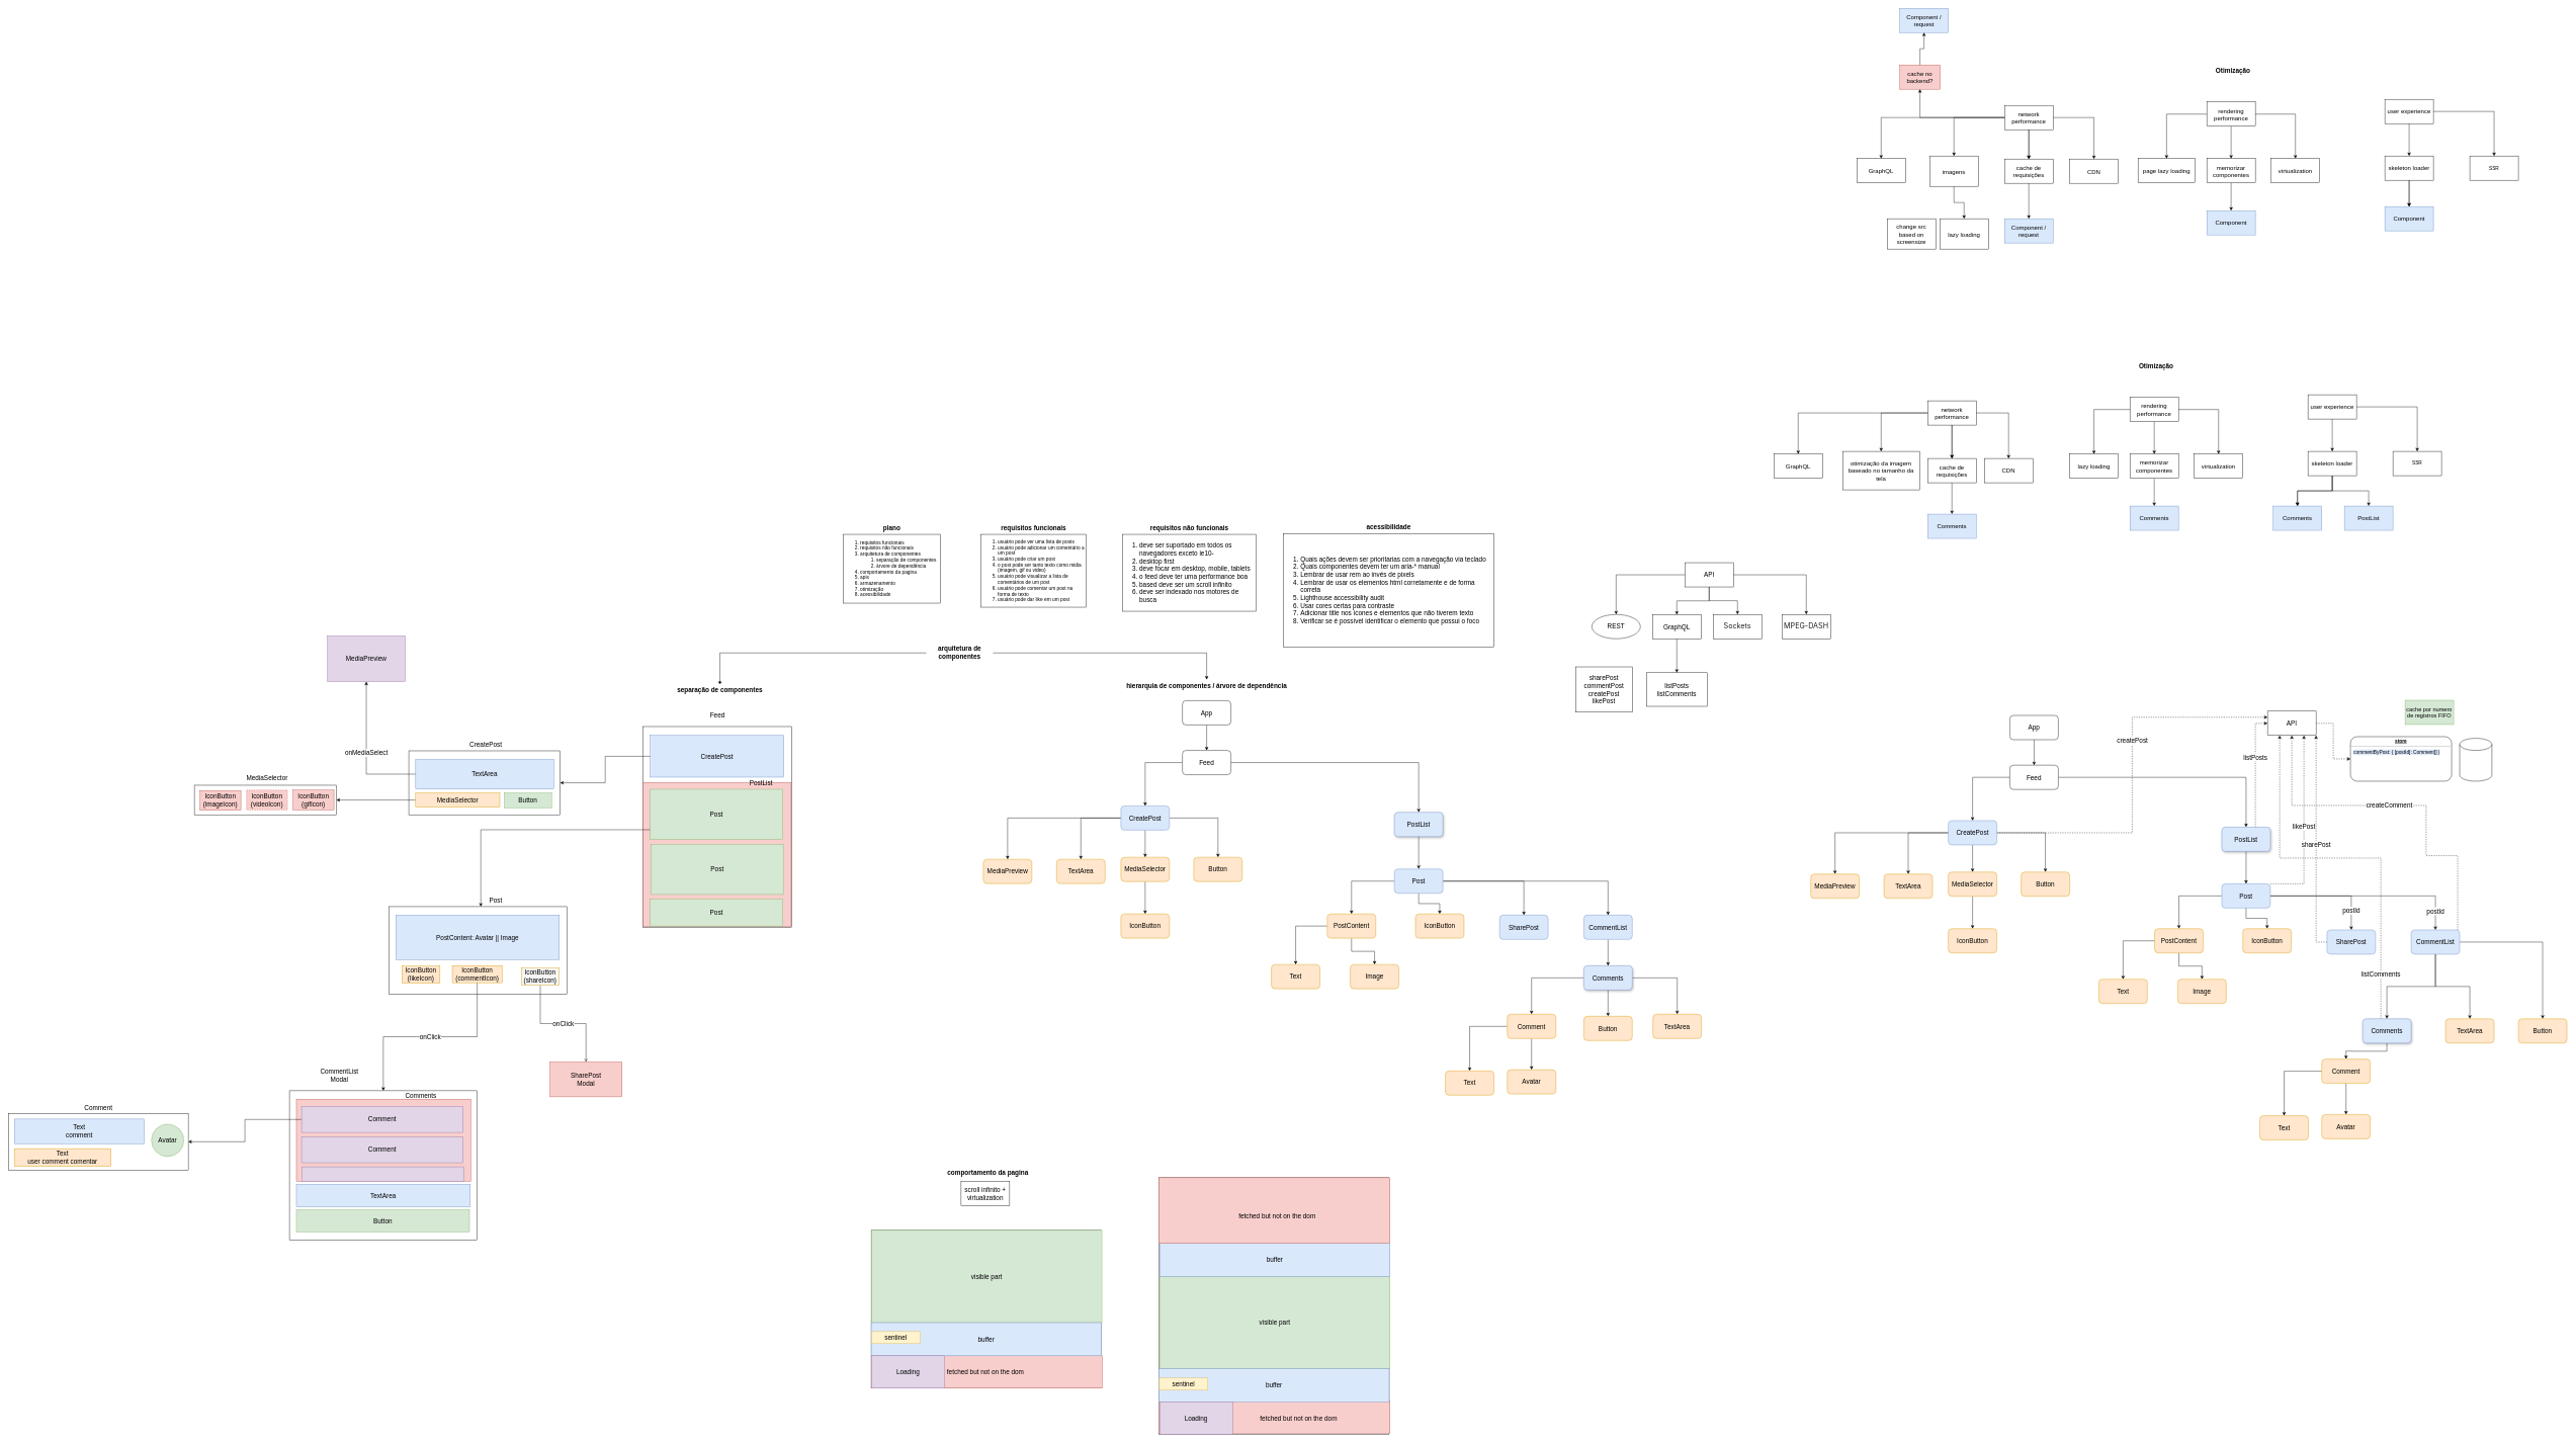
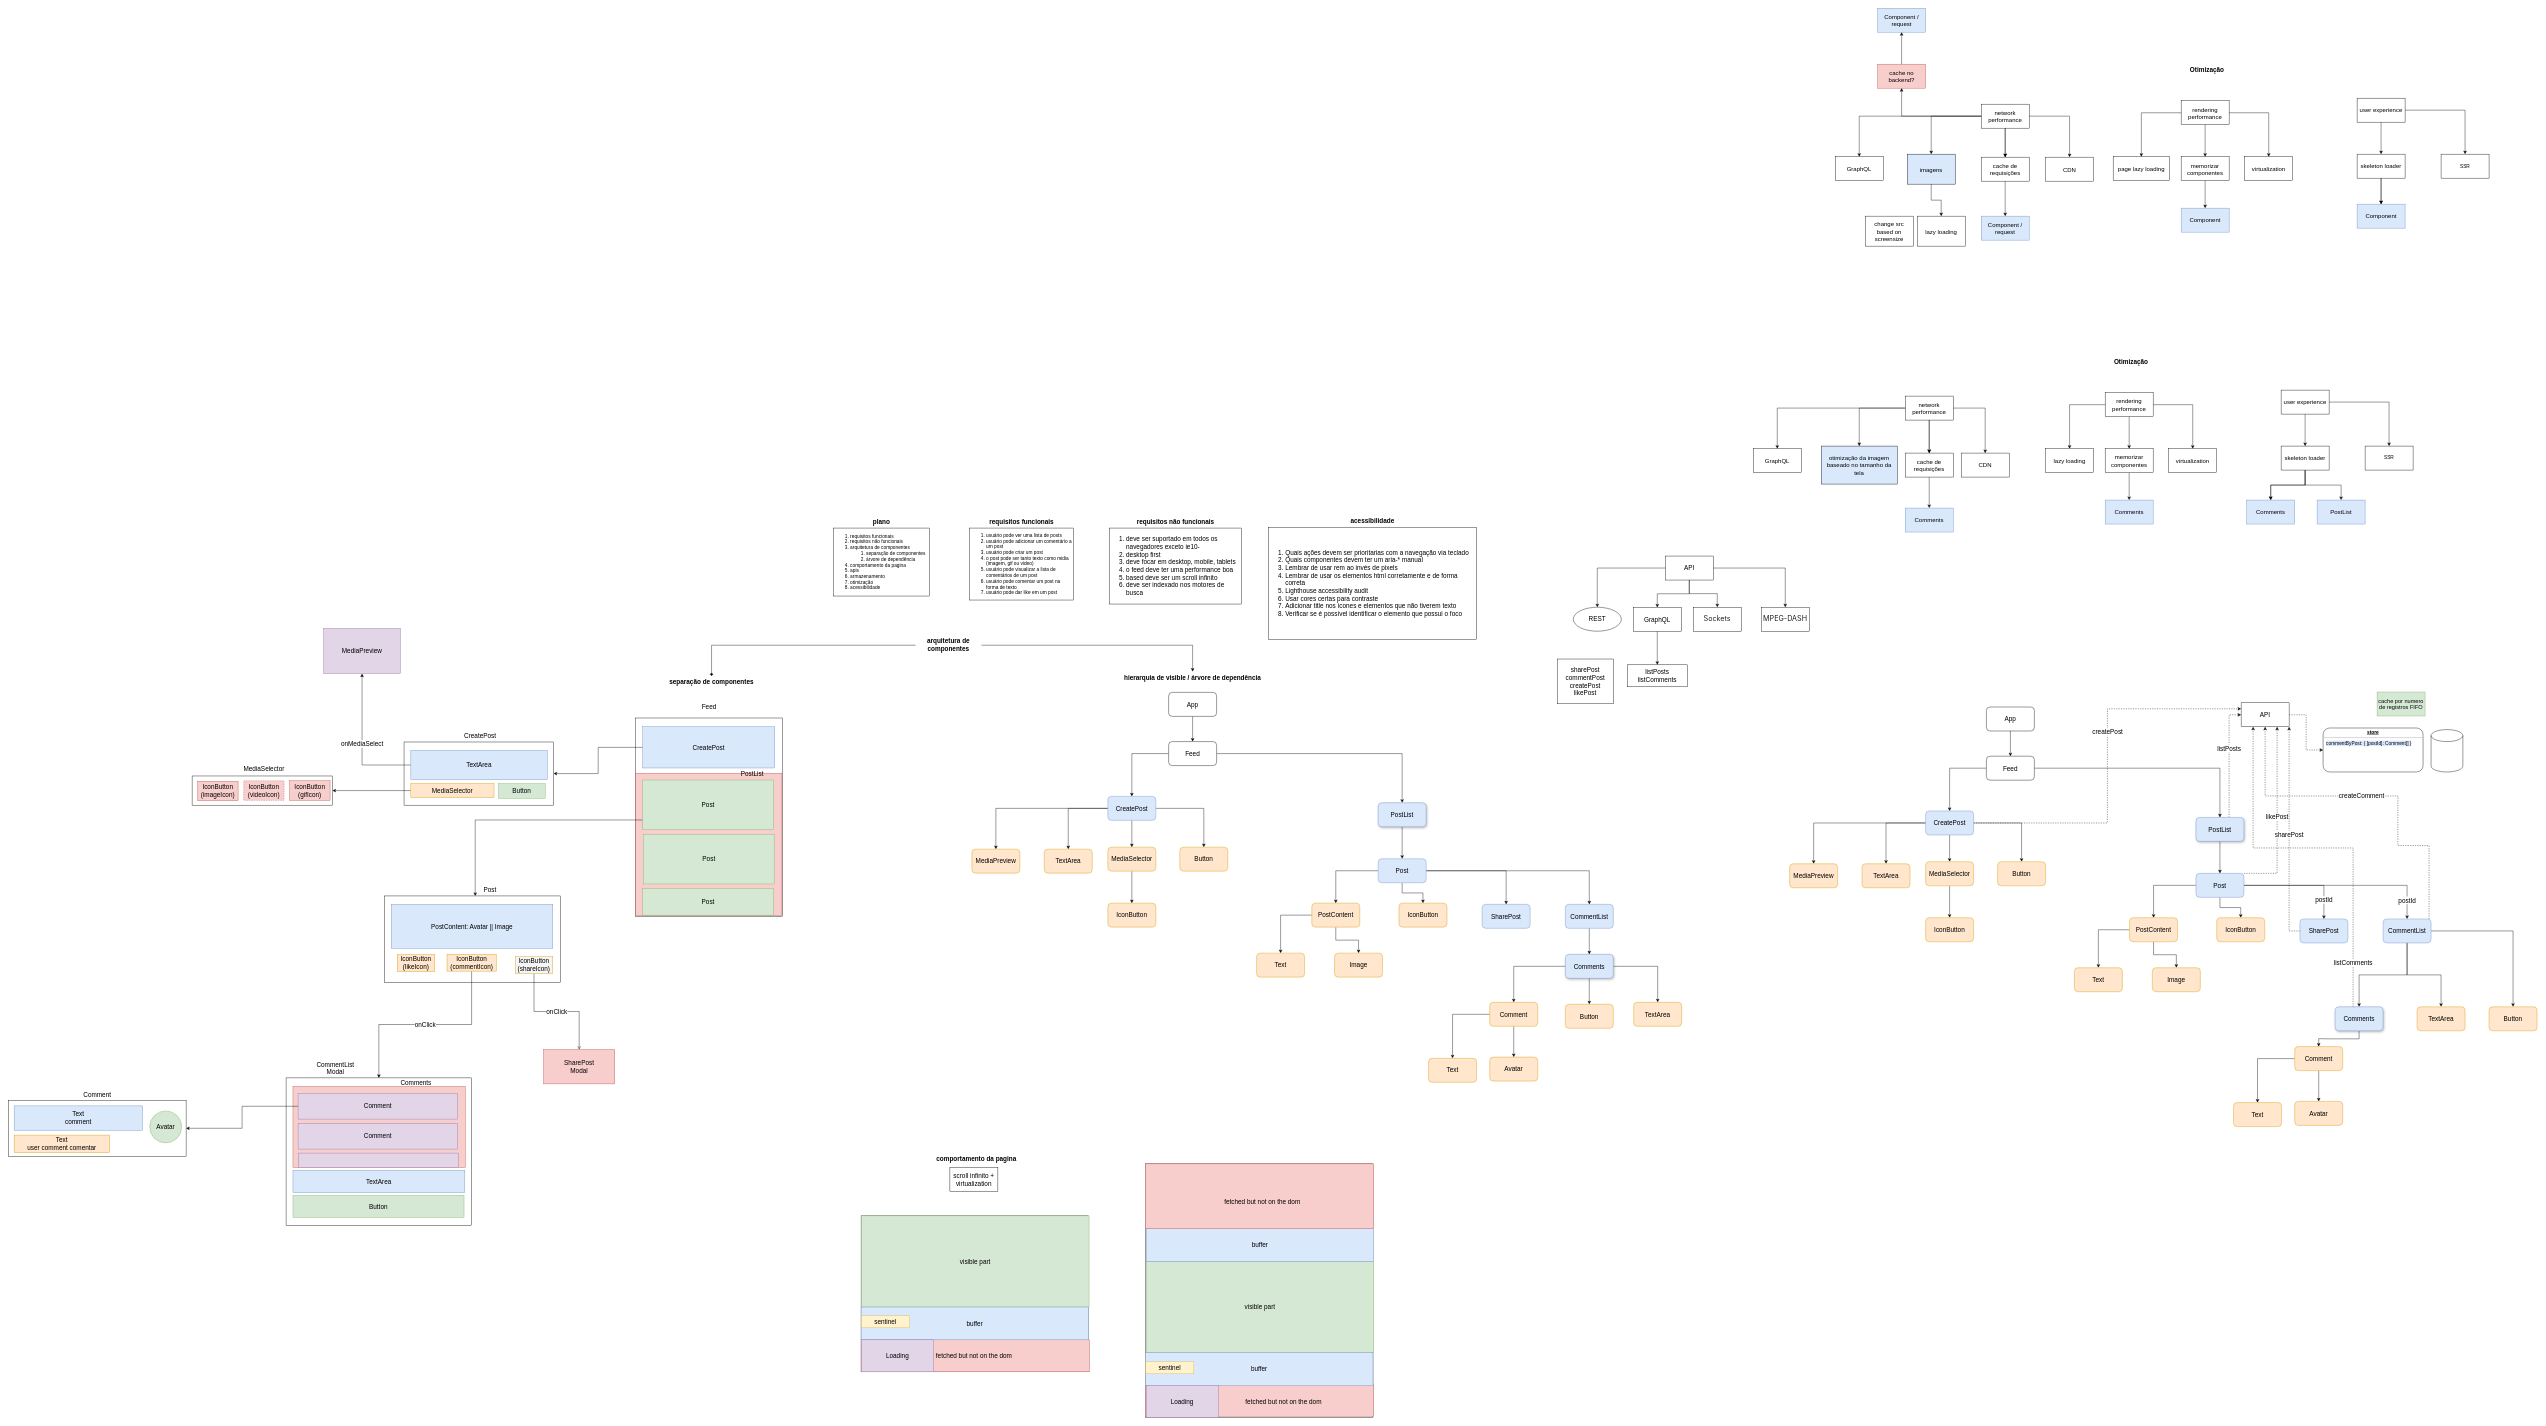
- <mxCell id="264" value="cache no backend?" style="rounded=0;whiteSpace=wrap;html=1;shadow=0;glass=0;labelBackgroundColor=none;sketch=0;fillStyle=auto;fontSize=15;fillColor=#f8cecc;strokeColor=#b85450;" vertex="1" parent="230"><mxGeometry x="106" y="140" width="100" height="60" as="geometry" /></mxCell>
+ <mxCell id="264" value="cache no backend?" style="rounded=0;whiteSpace=wrap;html=1;shadow=0;glass=0;labelBackgroundColor=none;sketch=0;fillStyle=auto;fontSize=15;fillColor=#f8cecc;strokeColor=#b85450;" vertex="1" parent="230"><mxGeometry x="106" y="140" width="120" height="60" as="geometry" /></mxCell>
- <mxCell id="250" value="imagens" style="rounded=0;whiteSpace=wrap;html=1;shadow=0;glass=0;labelBackgroundColor=none;sketch=0;fillStyle=auto;fontSize=15;" vertex="1" parent="230"><mxGeometry x="180" y="365" width="120" height="75" as="geometry" /></mxCell>
+ <mxCell id="250" value="imagens" style="rounded=0;whiteSpace=wrap;html=1;shadow=0;glass=0;labelBackgroundColor=none;sketch=0;fillStyle=auto;fontSize=15;fillColor=#dae8fc;" vertex="1" parent="230"><mxGeometry x="180" y="365" width="120" height="75" as="geometry" /></mxCell>
- <mxCell id="216" value="otimização da imagem baseado no tamanho da tela" style="rounded=0;whiteSpace=wrap;html=1;shadow=0;glass=0;labelBackgroundColor=none;sketch=0;fillStyle=auto;fontSize=15;" vertex="1" parent="1"><mxGeometry x="4553" y="1115" width="190" height="95" as="geometry" /></mxCell>
+ <mxCell id="216" value="otimização da imagem baseado no tamanho da tela" style="rounded=0;whiteSpace=wrap;html=1;shadow=0;glass=0;labelBackgroundColor=none;sketch=0;fillStyle=auto;fontSize=15;fillColor=#dae8fc;" vertex="1" parent="1"><mxGeometry x="4553" y="1115" width="190" height="95" as="geometry" /></mxCell>
- <mxCell id="13" value="hierarquia de componentes / árvore de dependência" style="text;html=1;strokeColor=none;fillColor=none;align=center;verticalAlign=middle;whiteSpace=wrap;rounded=0;fontSize=16;fontStyle=1" vertex="1" parent="1"><mxGeometry x="2761" y="1679" width="440" height="30" as="geometry" /></mxCell>
+ <mxCell id="13" value="hierarquia de visible / árvore de dependência" style="text;html=1;strokeColor=none;fillColor=none;align=center;verticalAlign=middle;whiteSpace=wrap;rounded=0;fontSize=16;fontStyle=1" vertex="1" parent="1"><mxGeometry x="2761" y="1679" width="440" height="30" as="geometry" /></mxCell>
- <mxCell id="136" value="listPosts&lt;br&gt;listComments" style="rounded=0;whiteSpace=wrap;html=1;shadow=0;glass=0;sketch=0;fontSize=16;" vertex="1" parent="1"><mxGeometry x="4068" y="1662" width="150" height="83" as="geometry" /></mxCell>
+ <mxCell id="136" value="listPosts&lt;br&gt;listComments" style="rounded=0;whiteSpace=wrap;html=1;shadow=0;glass=0;sketch=0;fontSize=16;" vertex="1" parent="1"><mxGeometry x="4068" y="1662" width="150" height="55" as="geometry" /></mxCell>
- <mxCell id="46" value="CommentList&lt;br&gt;Modal" style="text;html=1;strokeColor=none;fillColor=none;align=center;verticalAlign=middle;whiteSpace=wrap;rounded=0;fontSize=16;" vertex="1" parent="1"><mxGeometry x="762" y="2631" width="151" height="49" as="geometry" /></mxCell>
+ <mxCell id="46" value="CommentList&lt;br&gt;Modal" style="text;html=1;strokeColor=none;fillColor=none;align=center;verticalAlign=middle;whiteSpace=wrap;rounded=0;fontSize=16;" vertex="1" parent="1"><mxGeometry x="762" y="2646" width="151" height="49" as="geometry" /></mxCell>
